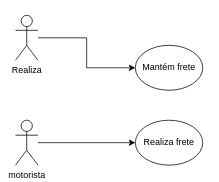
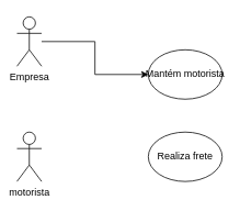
- <mxCell id="4" value="Mantém&amp;nbsp;frete" style="ellipse;whiteSpace=wrap;html=1;" vertex="1" parent="1"><mxGeometry x="180" y="60" width="90" height="60" as="geometry" /></mxCell>
+ <mxCell id="4" value="Mantém&amp;nbsp;motorista" style="ellipse;whiteSpace=wrap;html=1;" vertex="1" parent="1"><mxGeometry x="180" y="60" width="90" height="60" as="geometry" /></mxCell>
- <mxCell id="3" value="Realiza" style="shape=umlActor;verticalLabelPosition=bottom;verticalAlign=top;html=1;outlineConnect=0;" vertex="1" parent="1"><mxGeometry x="20" y="20" width="30" height="60" as="geometry" /></mxCell>
+ <mxCell id="3" value="Empresa" style="shape=umlActor;verticalLabelPosition=bottom;verticalAlign=top;html=1;outlineConnect=0;" vertex="1" parent="1"><mxGeometry x="20" y="20" width="30" height="60" as="geometry" /></mxCell>
- <mxCell id="5" style="edgeStyle=orthogonalEdgeStyle;rounded=0;orthogonalLoop=1;jettySize=auto;html=1;" edge="1" parent="1" source="6" target="7"><mxGeometry relative="1" as="geometry" /></mxCell>
